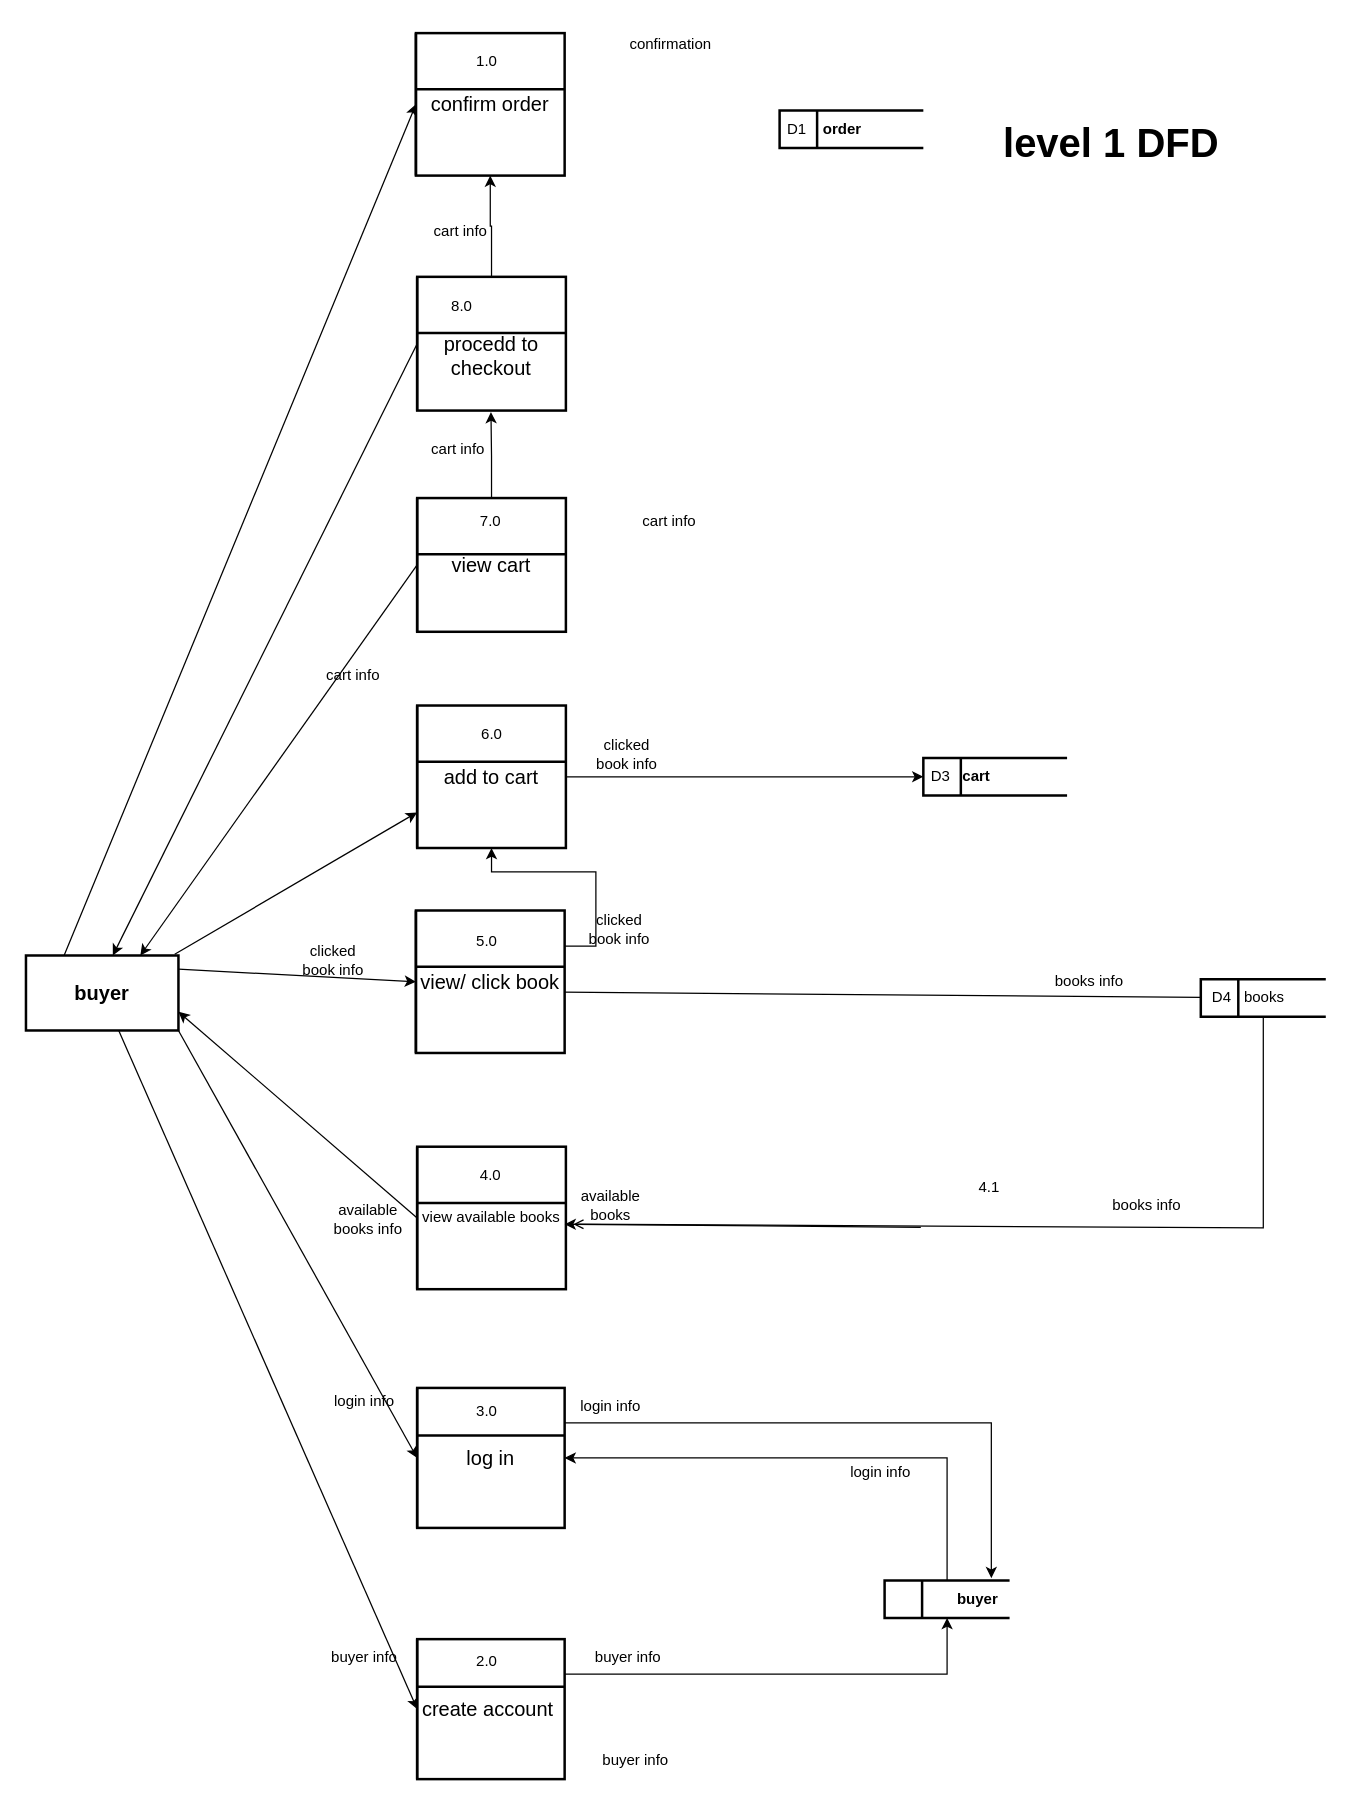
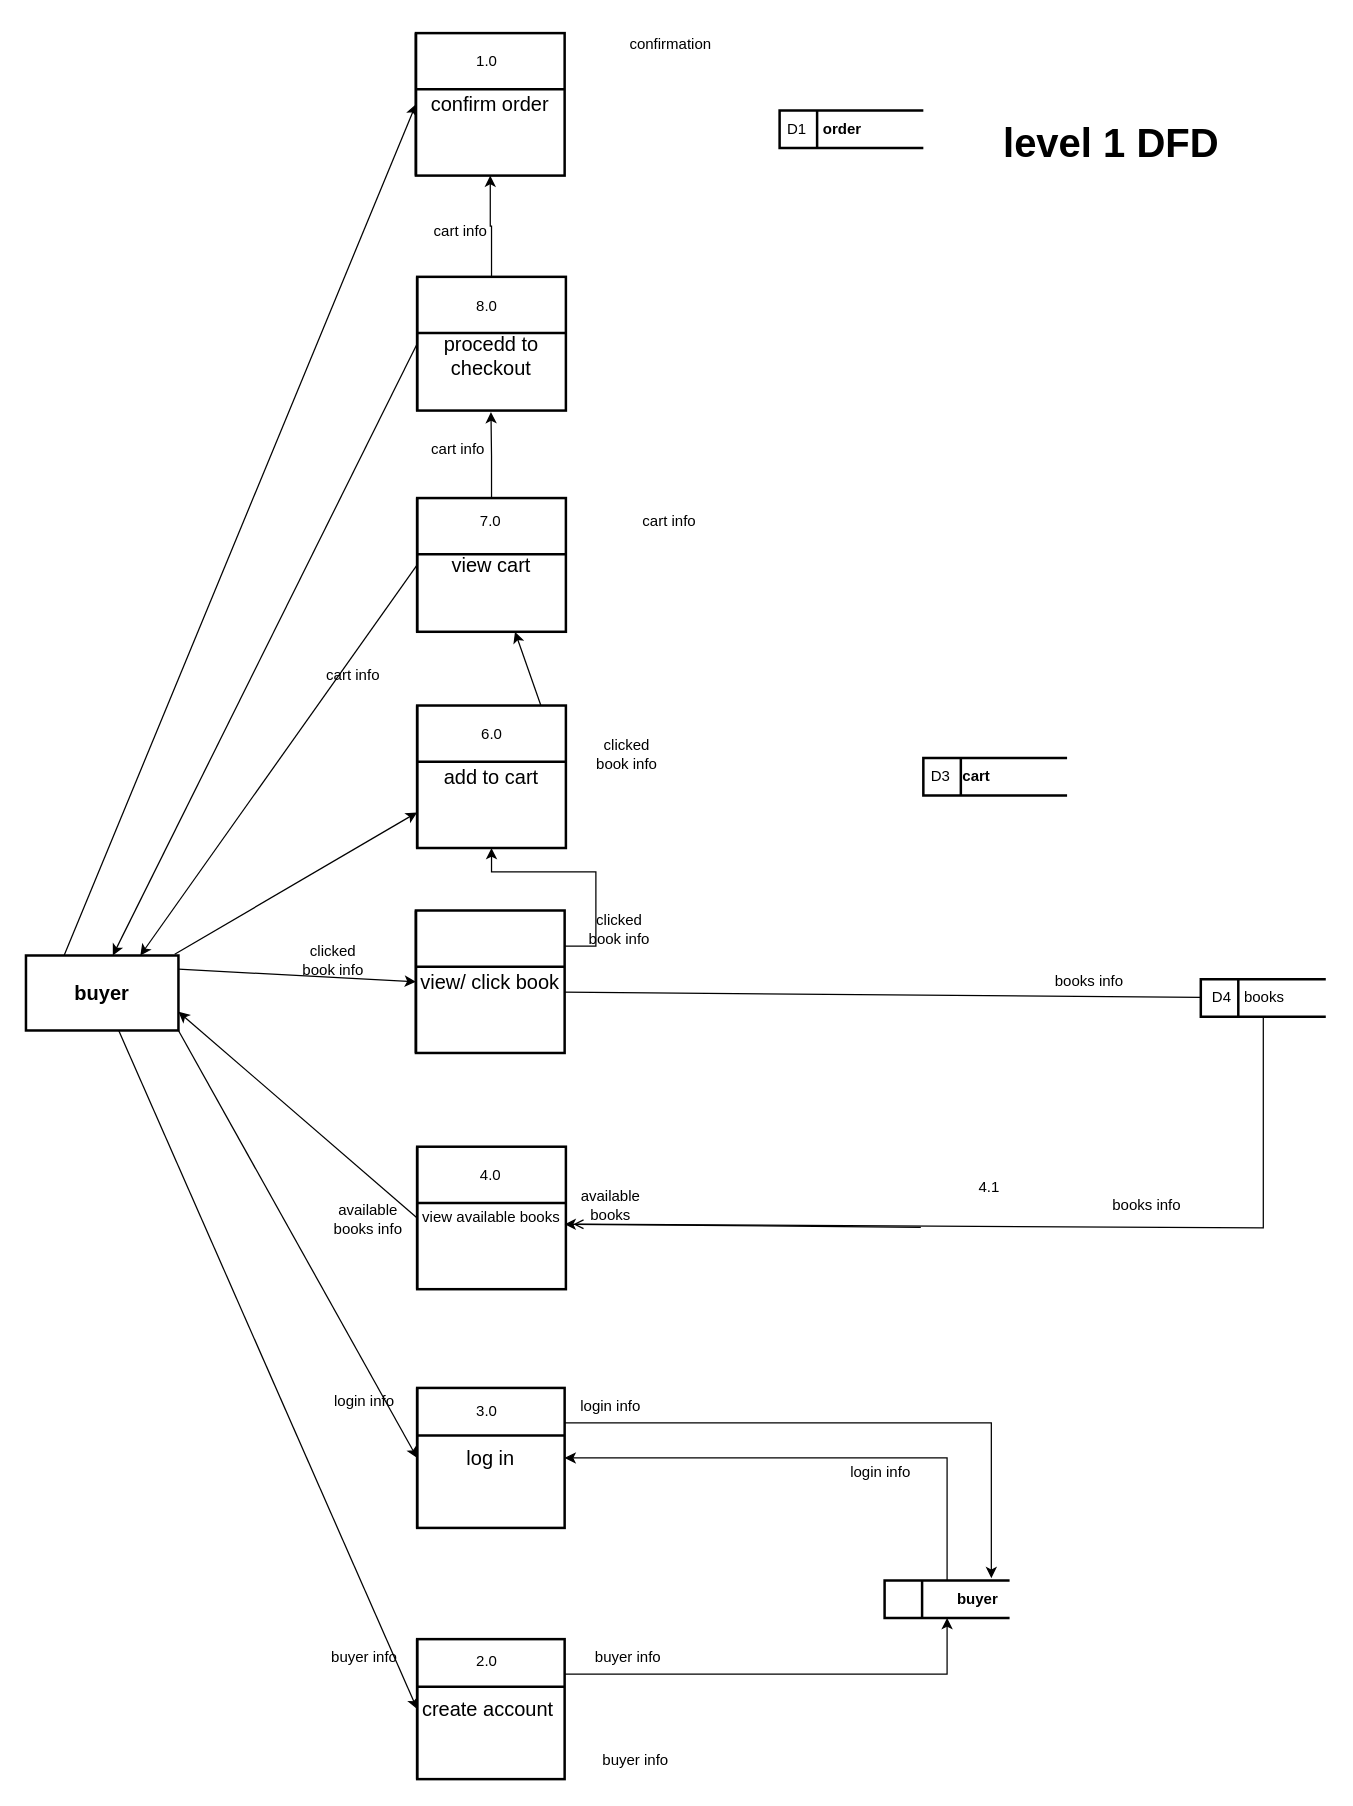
- <mxCell id="59" value="8.0" style="text;html=1;align=center;verticalAlign=middle;whiteSpace=wrap;rounded=0;" parent="1" vertex="1"><mxGeometry x="339" y="230" width="60" height="30" as="geometry" /></mxCell>
+ <mxCell id="59" value="8.0" style="text;html=1;align=center;verticalAlign=middle;whiteSpace=wrap;rounded=0;" parent="1" vertex="1"><mxGeometry x="359" y="230" width="60" height="30" as="geometry" /></mxCell>
- <mxCell id="21" style="edgeStyle=none;rounded=0;orthogonalLoop=1;jettySize=auto;html=1;exitX=1;exitY=0.5;exitDx=0;exitDy=0;entryX=0;entryY=0.5;entryDx=0;entryDy=0;" parent="1" source="22" target="23" edge="1"><mxGeometry relative="1" as="geometry" /></mxCell>
+ <mxCell id="21" style="edgeStyle=none;rounded=0;orthogonalLoop=1;jettySize=auto;html=1;exitX=1;exitY=0.5;exitDx=0;exitDy=0;" parent="1" source="22" target="20" edge="1"><mxGeometry relative="1" as="geometry" /></mxCell>
- <mxCell id="54" value="5.0" style="text;html=1;align=center;verticalAlign=middle;whiteSpace=wrap;rounded=0;" parent="1" vertex="1"><mxGeometry x="359" y="738" width="60" height="30" as="geometry" /></mxCell>
